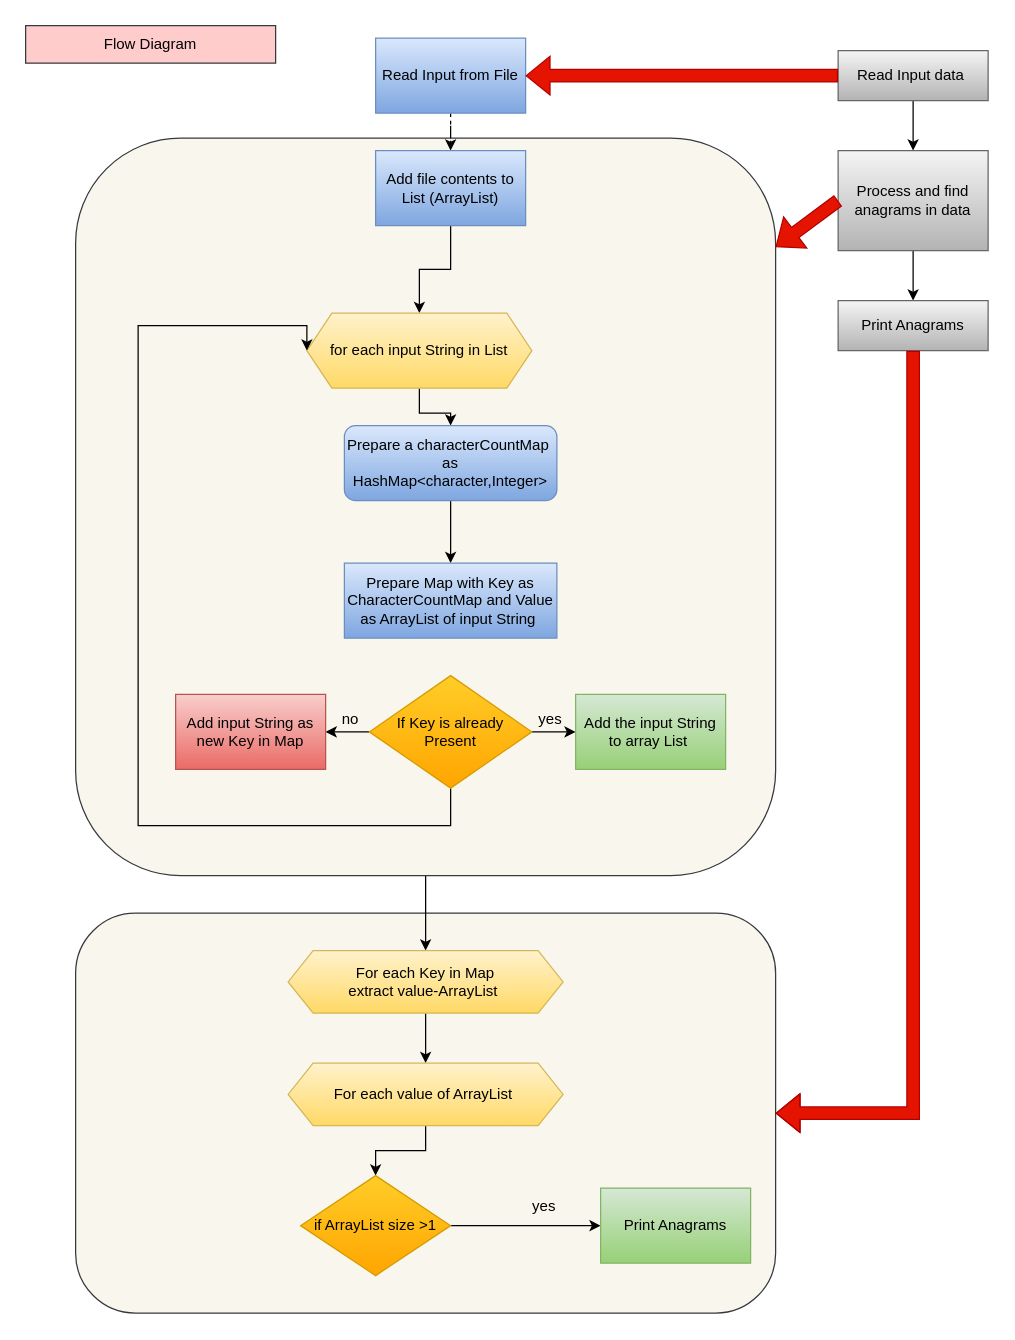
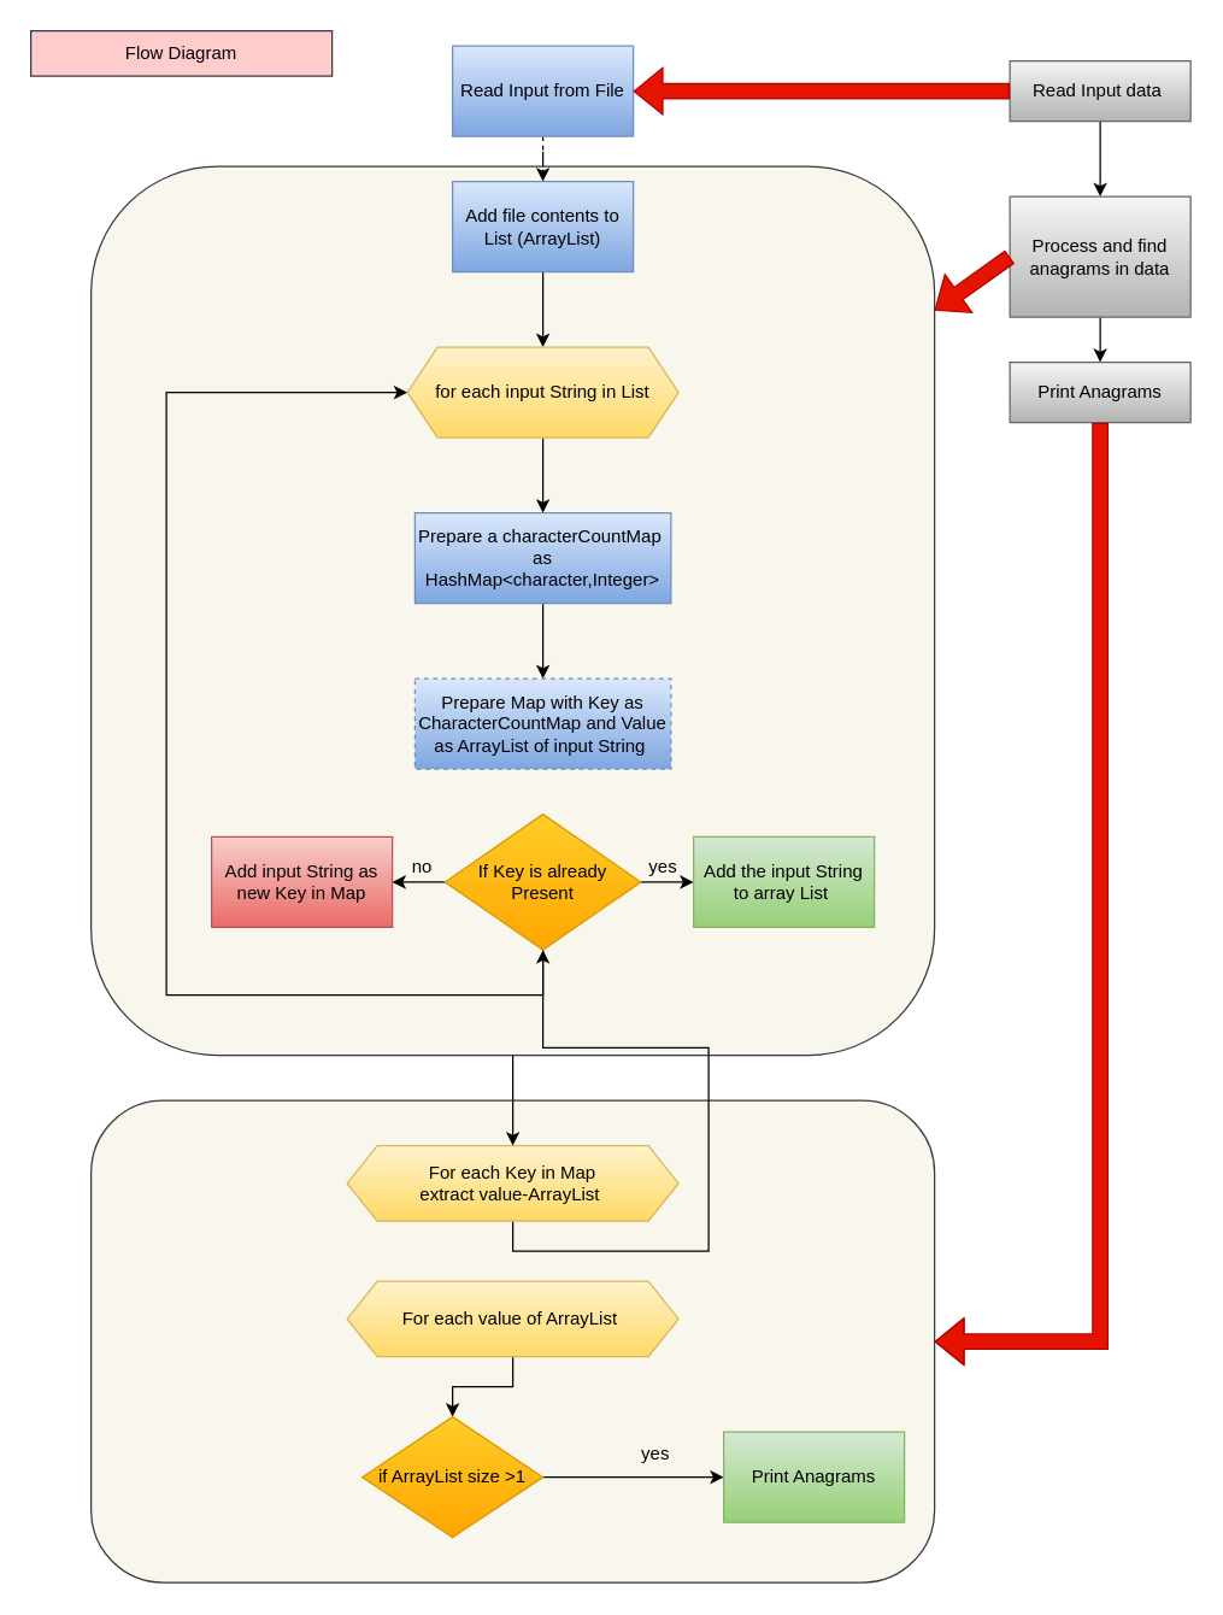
- <mxCell id="25" value="Process and find anagrams in data" style="rounded=0;whiteSpace=wrap;html=1;fillColor=#f5f5f5;gradientColor=#b3b3b3;strokeColor=#666666;" vertex="1" parent="1"><mxGeometry x="670" y="120" width="120" height="80" as="geometry" /></mxCell>
+ <mxCell id="25" value="Process and find anagrams in data" style="rounded=0;whiteSpace=wrap;html=1;fillColor=#f5f5f5;gradientColor=#b3b3b3;strokeColor=#666666;" vertex="1" parent="1"><mxGeometry x="670" y="130" width="120" height="80" as="geometry" /></mxCell>
- <mxCell id="10" value="for each input String in List" style="shape=hexagon;perimeter=hexagonPerimeter2;whiteSpace=wrap;html=1;fixedSize=1;fillColor=#fff2cc;gradientColor=#ffd966;strokeColor=#d6b656;" vertex="1" parent="1"><mxGeometry x="245" y="250" width="180" height="60" as="geometry" /></mxCell>
+ <mxCell id="10" value="for each input String in List" style="shape=hexagon;perimeter=hexagonPerimeter2;whiteSpace=wrap;html=1;fixedSize=1;fillColor=#fff2cc;gradientColor=#ffd966;strokeColor=#d6b656;" vertex="1" parent="1"><mxGeometry x="270" y="230" width="180" height="60" as="geometry" /></mxCell>
- <mxCell id="12" value="Prepare a characterCountMap&amp;nbsp; as HashMap&amp;lt;character,Integer&amp;gt;" style="whiteSpace=wrap;html=1;fillColor=#dae8fc;gradientColor=#7ea6e0;strokeColor=#6c8ebf;rounded=1;" vertex="1" parent="1"><mxGeometry x="275" y="340" width="170" height="60" as="geometry" /></mxCell>
+ <mxCell id="12" value="Prepare a characterCountMap&amp;nbsp; as HashMap&amp;lt;character,Integer&amp;gt;" style="rounded=0;whiteSpace=wrap;html=1;fillColor=#dae8fc;gradientColor=#7ea6e0;strokeColor=#6c8ebf;" vertex="1" parent="1"><mxGeometry x="275" y="340" width="170" height="60" as="geometry" /></mxCell>
- <mxCell id="13" value="Prepare Map with Key as CharacterCountMap and Value as ArrayList of input String&amp;nbsp;" style="rounded=0;whiteSpace=wrap;html=1;fillColor=#dae8fc;gradientColor=#7ea6e0;strokeColor=#6c8ebf;" vertex="1" parent="1"><mxGeometry x="275" y="450" width="170" height="60" as="geometry" /></mxCell>
+ <mxCell id="13" value="Prepare Map with Key as CharacterCountMap and Value as ArrayList of input String&amp;nbsp;" style="rounded=0;whiteSpace=wrap;html=1;fillColor=#dae8fc;gradientColor=#7ea6e0;strokeColor=#6c8ebf;dashed=1;" vertex="1" parent="1"><mxGeometry x="275" y="450" width="170" height="60" as="geometry" /></mxCell>
- <mxCell id="21" style="edgeStyle=orthogonalEdgeStyle;rounded=0;orthogonalLoop=1;jettySize=auto;html=1;entryX=0.5;entryY=0;entryDx=0;entryDy=0;exitX=0.5;exitY=1;exitDx=0;exitDy=0;" edge="1" parent="1" source="32" target="31"><mxGeometry relative="1" as="geometry"><mxPoint x="340" y="800" as="sourcePoint" /></mxGeometry></mxCell>
+ <mxCell id="21" style="edgeStyle=orthogonalEdgeStyle;rounded=0;orthogonalLoop=1;jettySize=auto;html=1;exitX=0.5;exitY=1;exitDx=0;exitDy=0;" edge="1" parent="1" source="32" target="17"><mxGeometry relative="1" as="geometry"><mxPoint x="340" y="800" as="sourcePoint" /></mxGeometry></mxCell>
